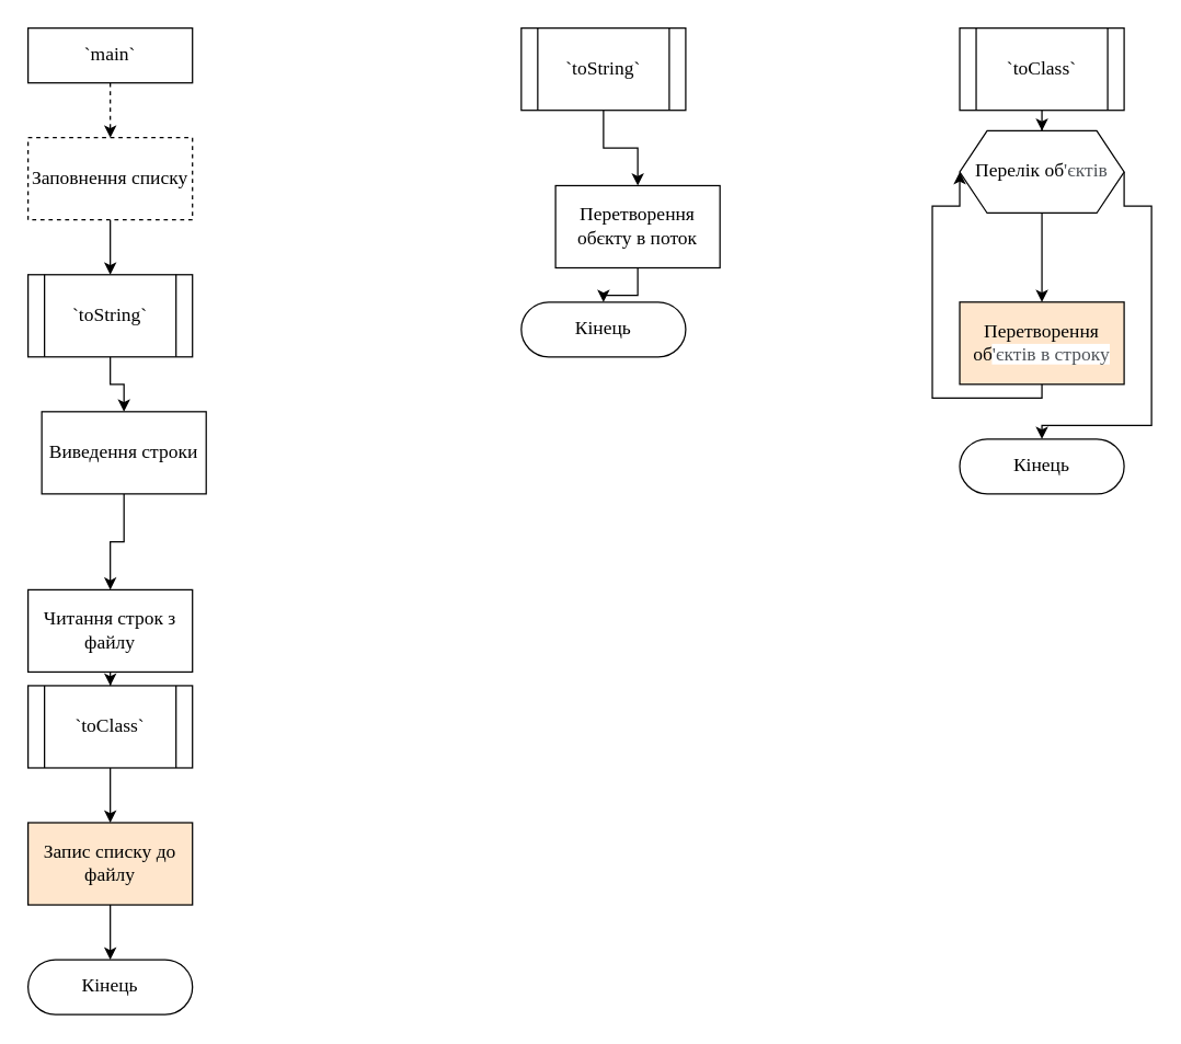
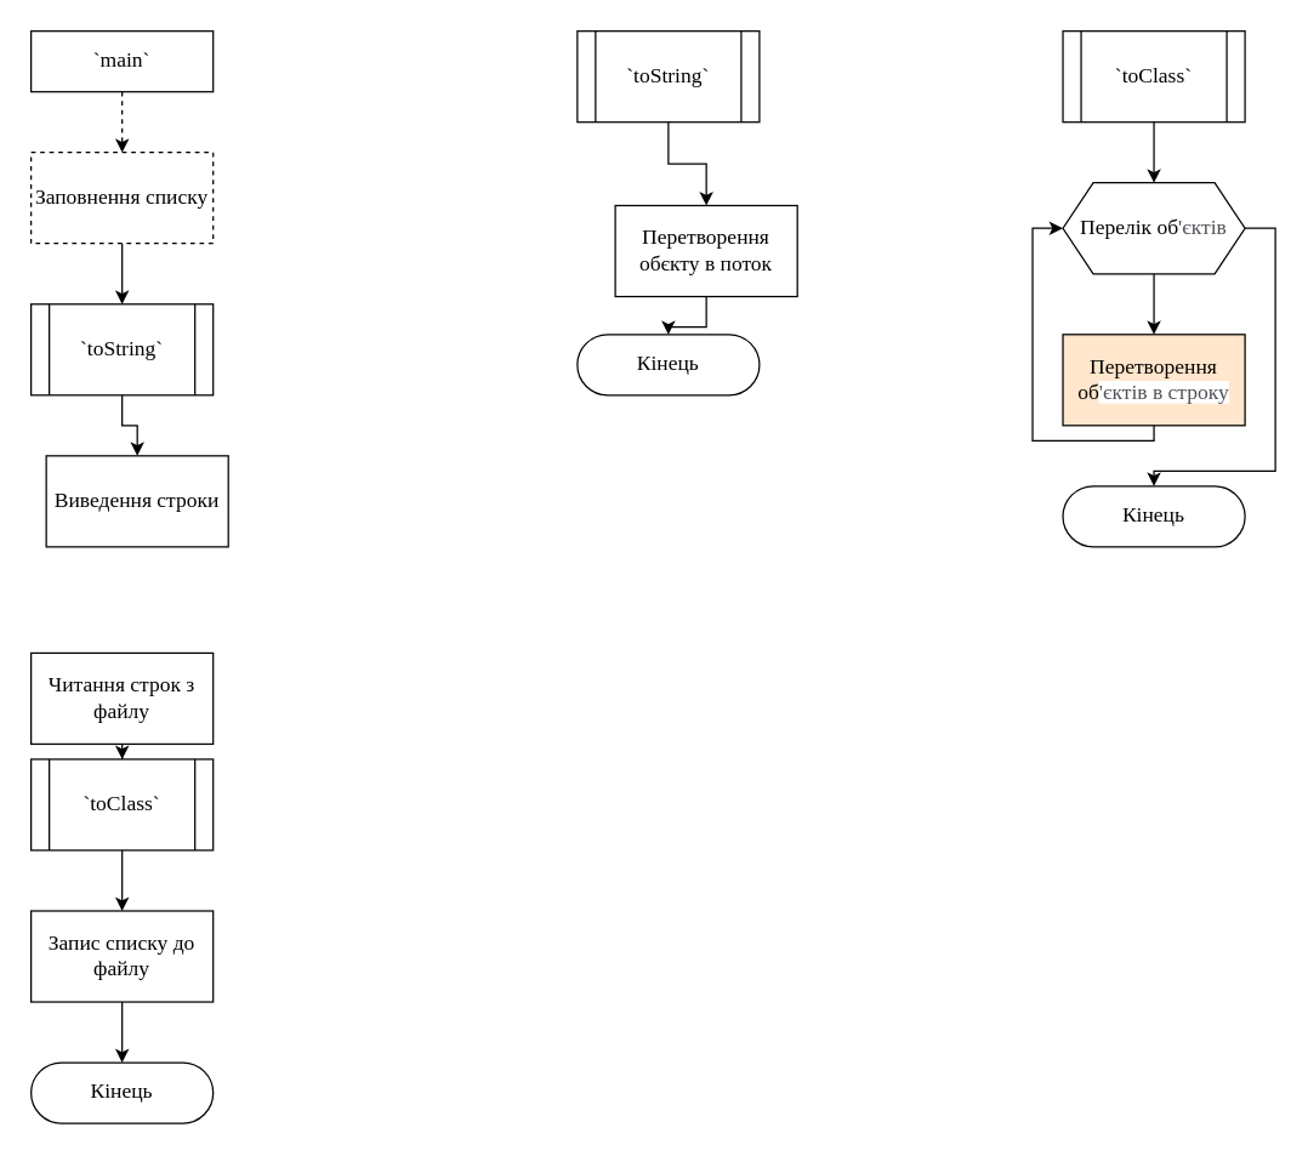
- <mxCell id="24" value="Перелік об&lt;span style=&quot;color: rgb(77 , 81 , 86) ; text-align: left ; background-color: rgb(255 , 255 , 255)&quot;&gt;'єктів&lt;/span&gt;" style="shape=hexagon;perimeter=hexagonPerimeter2;whiteSpace=wrap;html=1;fixedSize=1;fontFamily=Times New Roman;fontSize=14;labelBackgroundColor=none;" vertex="1" parent="1"><mxGeometry x="700" y="95" width="120" height="60" as="geometry" /></mxCell>
+ <mxCell id="24" value="Перелік об&lt;span style=&quot;color: rgb(77 , 81 , 86) ; text-align: left ; background-color: rgb(255 , 255 , 255)&quot;&gt;'єктів&lt;/span&gt;" style="shape=hexagon;perimeter=hexagonPerimeter2;whiteSpace=wrap;html=1;fixedSize=1;fontFamily=Times New Roman;fontSize=14;labelBackgroundColor=none;" vertex="1" parent="1"><mxGeometry x="700" y="120" width="120" height="60" as="geometry" /></mxCell>
- <mxCell id="6" value="" style="edgeStyle=orthogonalEdgeStyle;rounded=0;orthogonalLoop=1;jettySize=auto;html=1;fontFamily=Times New Roman;fontSize=14;labelBackgroundColor=none;" edge="1" parent="1" source="7" target="11"><mxGeometry relative="1" as="geometry" /></mxCell>
- <mxCell id="29" value="Запис списку до файлу" style="rounded=0;whiteSpace=wrap;html=1;fontFamily=Times New Roman;fontSize=14;labelBackgroundColor=none;fillColor=#ffe6cc;" vertex="1" parent="1"><mxGeometry x="20" y="600" width="120" height="60" as="geometry" /></mxCell>
+ <mxCell id="29" value="Запис списку до файлу" style="rounded=0;whiteSpace=wrap;html=1;fontFamily=Times New Roman;fontSize=14;labelBackgroundColor=none;" vertex="1" parent="1"><mxGeometry x="20" y="600" width="120" height="60" as="geometry" /></mxCell>
